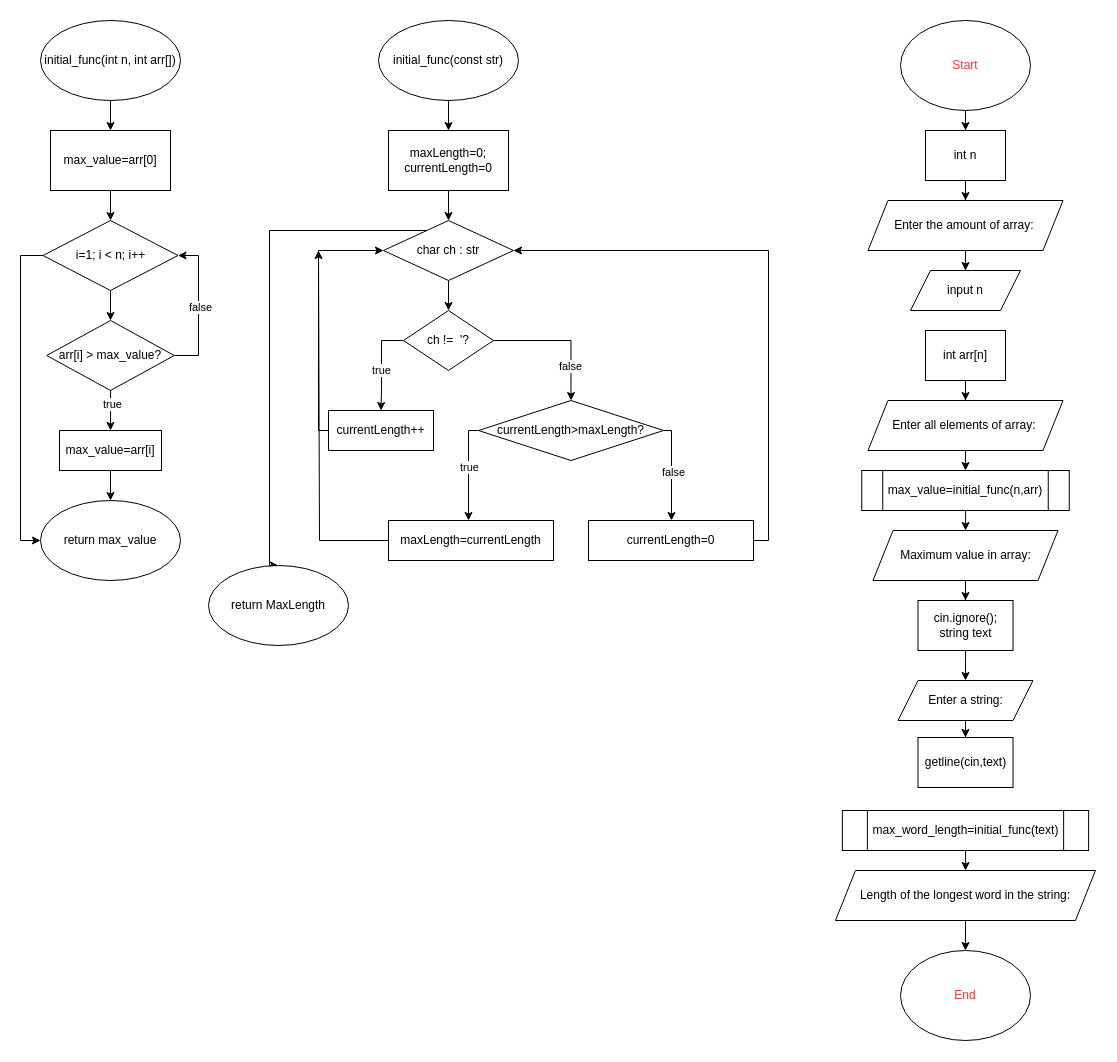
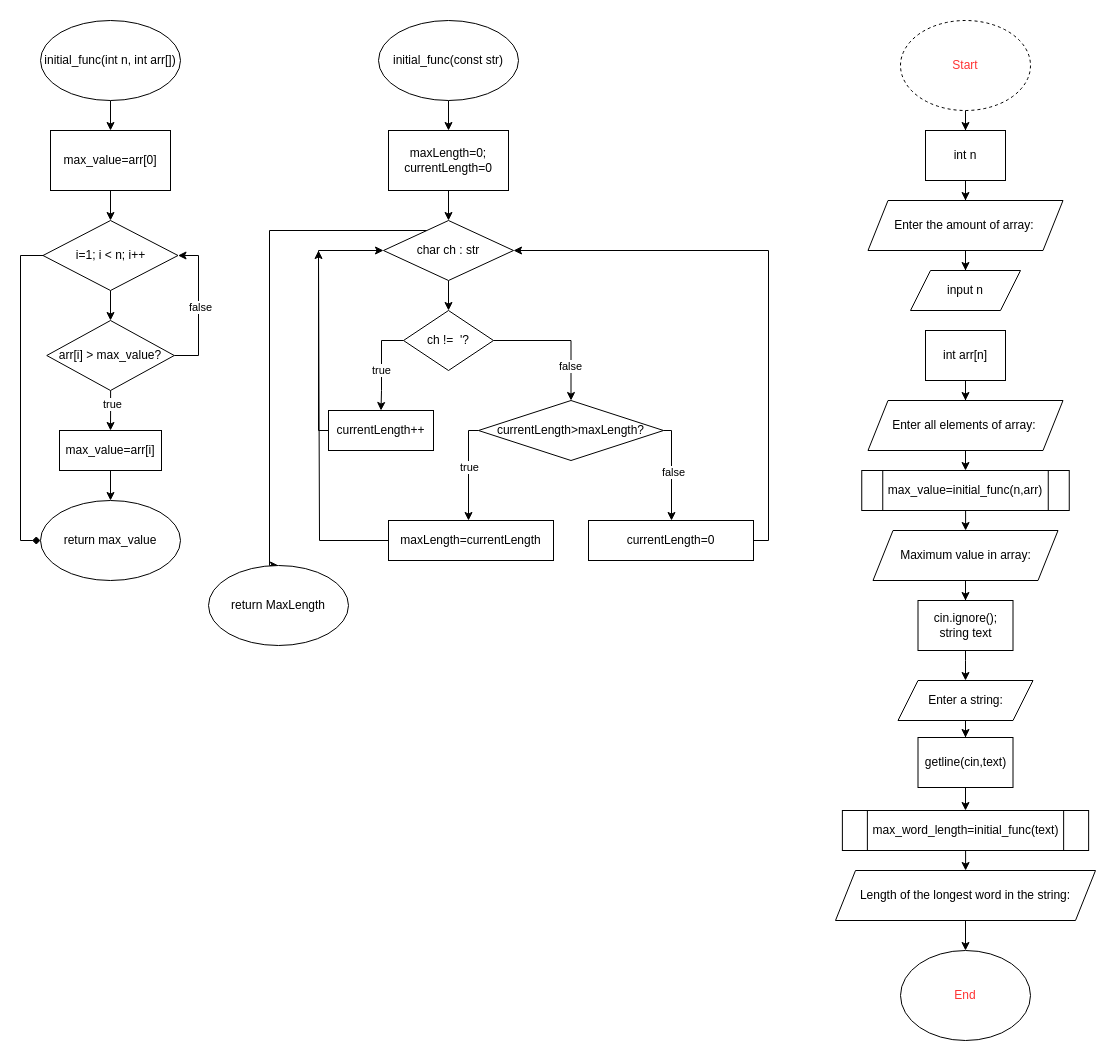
- <mxCell id="44" value="&lt;font color=&quot;#ff3333&quot;&gt;Start&lt;/font&gt;" style="ellipse;whiteSpace=wrap;html=1;" vertex="1" parent="1"><mxGeometry x="900" y="20" width="130" height="90" as="geometry" /></mxCell>
+ <mxCell id="44" value="&lt;font color=&quot;#ff3333&quot;&gt;Start&lt;/font&gt;" style="ellipse;whiteSpace=wrap;html=1;dashed=1;" vertex="1" parent="1"><mxGeometry x="900" y="20" width="130" height="90" as="geometry" /></mxCell>
- <mxCell id="8" style="edgeStyle=orthogonalEdgeStyle;rounded=0;orthogonalLoop=1;jettySize=auto;html=1;entryX=0;entryY=0.5;entryDx=0;entryDy=0;" edge="1" parent="2" source="9" target="17"><mxGeometry relative="1" as="geometry"><Array as="points"><mxPoint y="235" /><mxPoint y="520" /></Array></mxGeometry></mxCell>
+ <mxCell id="8" style="edgeStyle=orthogonalEdgeStyle;rounded=0;orthogonalLoop=1;jettySize=auto;html=1;entryX=0;entryY=0.5;entryDx=0;entryDy=0;endArrow=diamond;" edge="1" parent="2" source="9" target="17"><mxGeometry relative="1" as="geometry"><Array as="points"><mxPoint y="235" /><mxPoint y="520" /></Array></mxGeometry></mxCell>
+ <mxCell id="59" style="edgeStyle=orthogonalEdgeStyle;rounded=0;orthogonalLoop=1;jettySize=auto;html=1;entryX=0.5;entryY=0;entryDx=0;entryDy=0;" edge="1" parent="1" source="60" target="62"><mxGeometry relative="1" as="geometry" /></mxCell>
